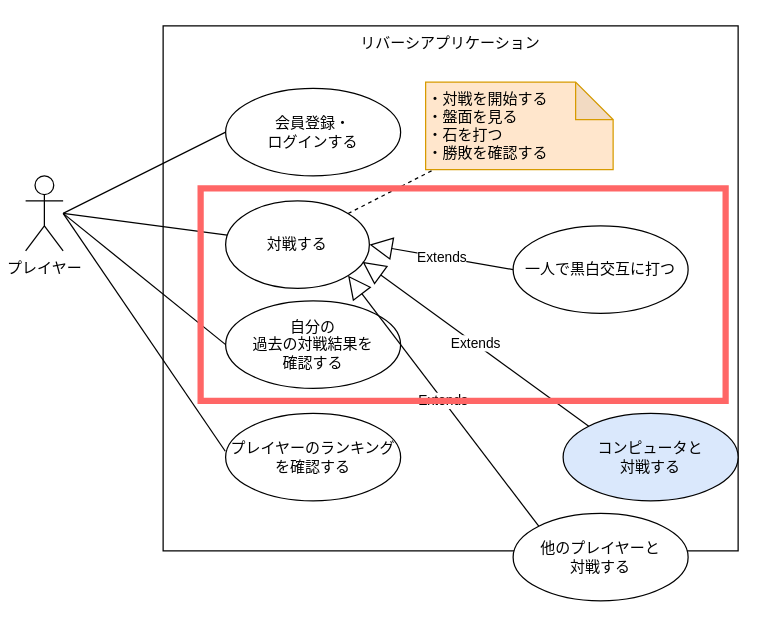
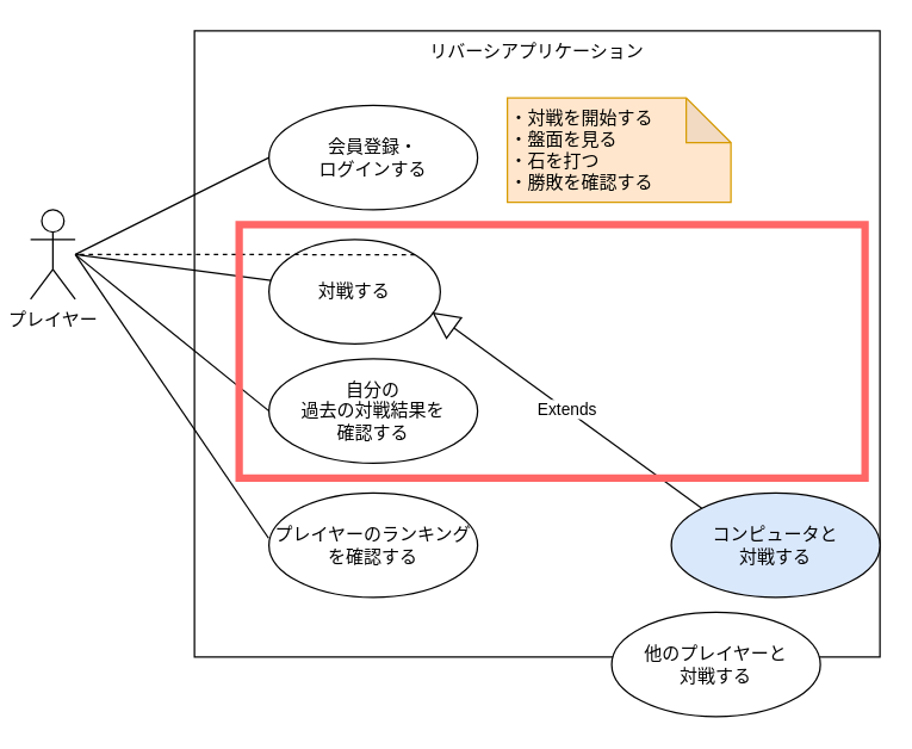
- <mxCell id="7" value="" style="endArrow=none;dashed=1;html=1;exitX=1;exitY=0;exitDx=0;exitDy=0;" edge="1" parent="1" source="4" target="6"><mxGeometry width="50" height="50" relative="1" as="geometry"><mxPoint x="280" y="190" as="sourcePoint" /><mxPoint x="320" y="150" as="targetPoint" /></mxGeometry></mxCell>
+ <mxCell id="7" value="" style="endArrow=none;dashed=1;html=1;exitX=1;exitY=0;exitDx=0;exitDy=0;" edge="1" parent="1" source="4" target="3"><mxGeometry width="50" height="50" relative="1" as="geometry"><mxPoint x="280" y="190" as="sourcePoint" /><mxPoint x="320" y="150" as="targetPoint" /></mxGeometry></mxCell>
- <mxCell id="16" value="Extends" style="endArrow=block;endSize=16;endFill=0;html=1;entryX=1;entryY=0.5;entryDx=0;entryDy=0;exitX=0;exitY=0.5;exitDx=0;exitDy=0;" edge="1" parent="1" source="12" target="4"><mxGeometry width="160" relative="1" as="geometry"><mxPoint x="220" y="140" as="sourcePoint" /><mxPoint x="380" y="140" as="targetPoint" /></mxGeometry></mxCell>
- <mxCell id="12" value="一人で黒白交互に打つ" style="ellipse;whiteSpace=wrap;html=1;" vertex="1" parent="1"><mxGeometry x="410" y="180" width="140" height="70" as="geometry" /></mxCell>
- <mxCell id="18" value="Extends" style="endArrow=block;endSize=16;endFill=0;html=1;entryX=1;entryY=1;entryDx=0;entryDy=0;exitX=0;exitY=0;exitDx=0;exitDy=0;" edge="1" parent="1" source="14" target="4"><mxGeometry width="160" relative="1" as="geometry"><mxPoint x="410" y="215" as="sourcePoint" /><mxPoint x="320" y="195" as="targetPoint" /></mxGeometry></mxCell>
